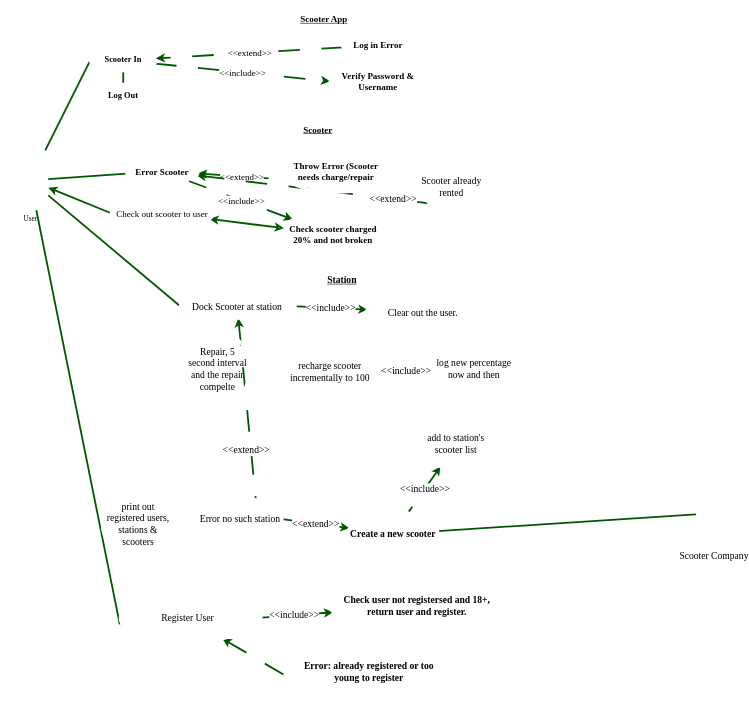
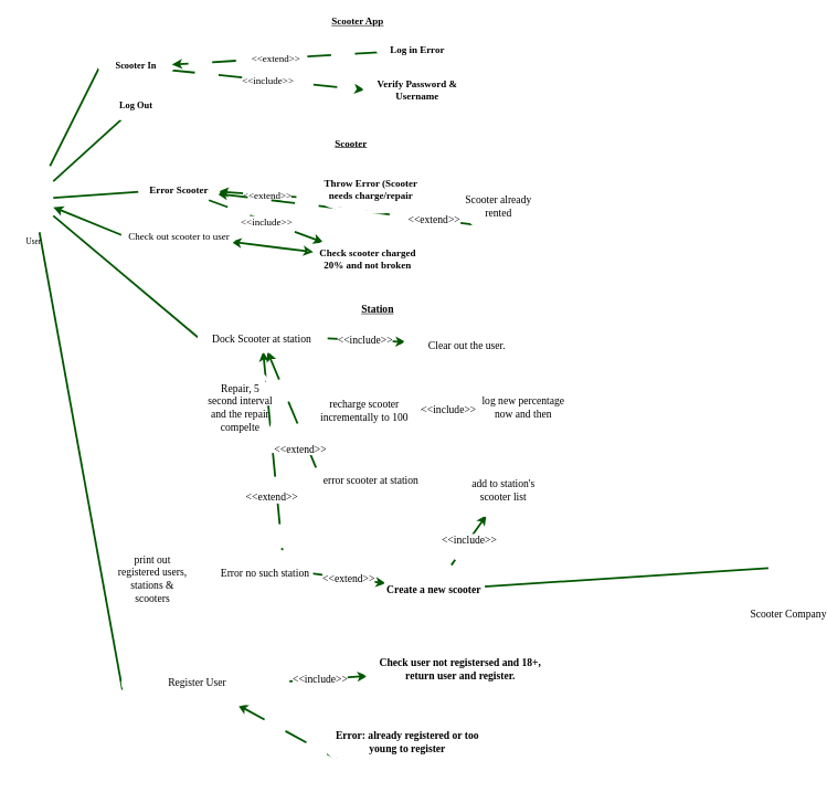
- <mxCell id="16" style="edgeStyle=none;html=1;strokeColor=#005700;strokeWidth=3;fontFamily=Times New Roman;fontSize=15;fontColor=default;fillColor=#008a00;endArrow=none;endFill=0;" parent="1" source="17" target="12" edge="1"><mxGeometry relative="1" as="geometry" /></mxCell>
+ <mxCell id="16" style="edgeStyle=none;html=1;strokeColor=#005700;strokeWidth=3;fontFamily=Times New Roman;fontSize=15;fontColor=default;fillColor=#008a00;endArrow=none;endFill=0;" parent="1" source="17" target="10" edge="1"><mxGeometry relative="1" as="geometry" /></mxCell>
+ <mxCell id="27" value="&amp;lt;&amp;lt;extend&amp;gt;&amp;gt;" style="edgeStyle=none;html=1;entryX=0;entryY=0.5;entryDx=0;entryDy=0;dashed=1;dashPattern=12 12;strokeColor=#005700;strokeWidth=3;fontFamily=Times New Roman;fontSize=16;fontColor=default;startArrow=classic;startFill=1;endArrow=none;endFill=0;fillColor=#008a00;" parent="1" source="28" target="44" edge="1"><mxGeometry x="0.47" y="-10" relative="1" as="geometry"><mxPoint x="-1" as="offset" /></mxGeometry></mxCell>
+ <mxCell id="44" value="error scooter at station" style="ellipse;whiteSpace=wrap;html=1;rounded=0;shadow=0;glass=0;sketch=0;strokeColor=#FFFFFF;strokeWidth=5;fontFamily=Times New Roman;fontSize=16;fontColor=default;fillColor=none;" parent="1" vertex="1"><mxGeometry x="485" y="680" width="150" height="90" as="geometry" /></mxCell>
- <mxCell id="46" value="Register User" style="ellipse;whiteSpace=wrap;html=1;rounded=0;shadow=0;glass=0;sketch=0;strokeColor=#FFFFFF;strokeWidth=5;fontFamily=Times New Roman;fontSize=16;fontColor=default;fillColor=none;" parent="1" vertex="1"><mxGeometry x="200" y="990" width="225" height="80" as="geometry" /></mxCell>
+ <mxCell id="46" value="Register User" style="ellipse;whiteSpace=wrap;html=1;rounded=0;shadow=0;glass=0;sketch=0;strokeColor=#FFFFFF;strokeWidth=5;fontFamily=Times New Roman;fontSize=16;fontColor=default;fillColor=none;" parent="1" vertex="1"><mxGeometry x="185" y="990" width="225" height="80" as="geometry" /></mxCell>
